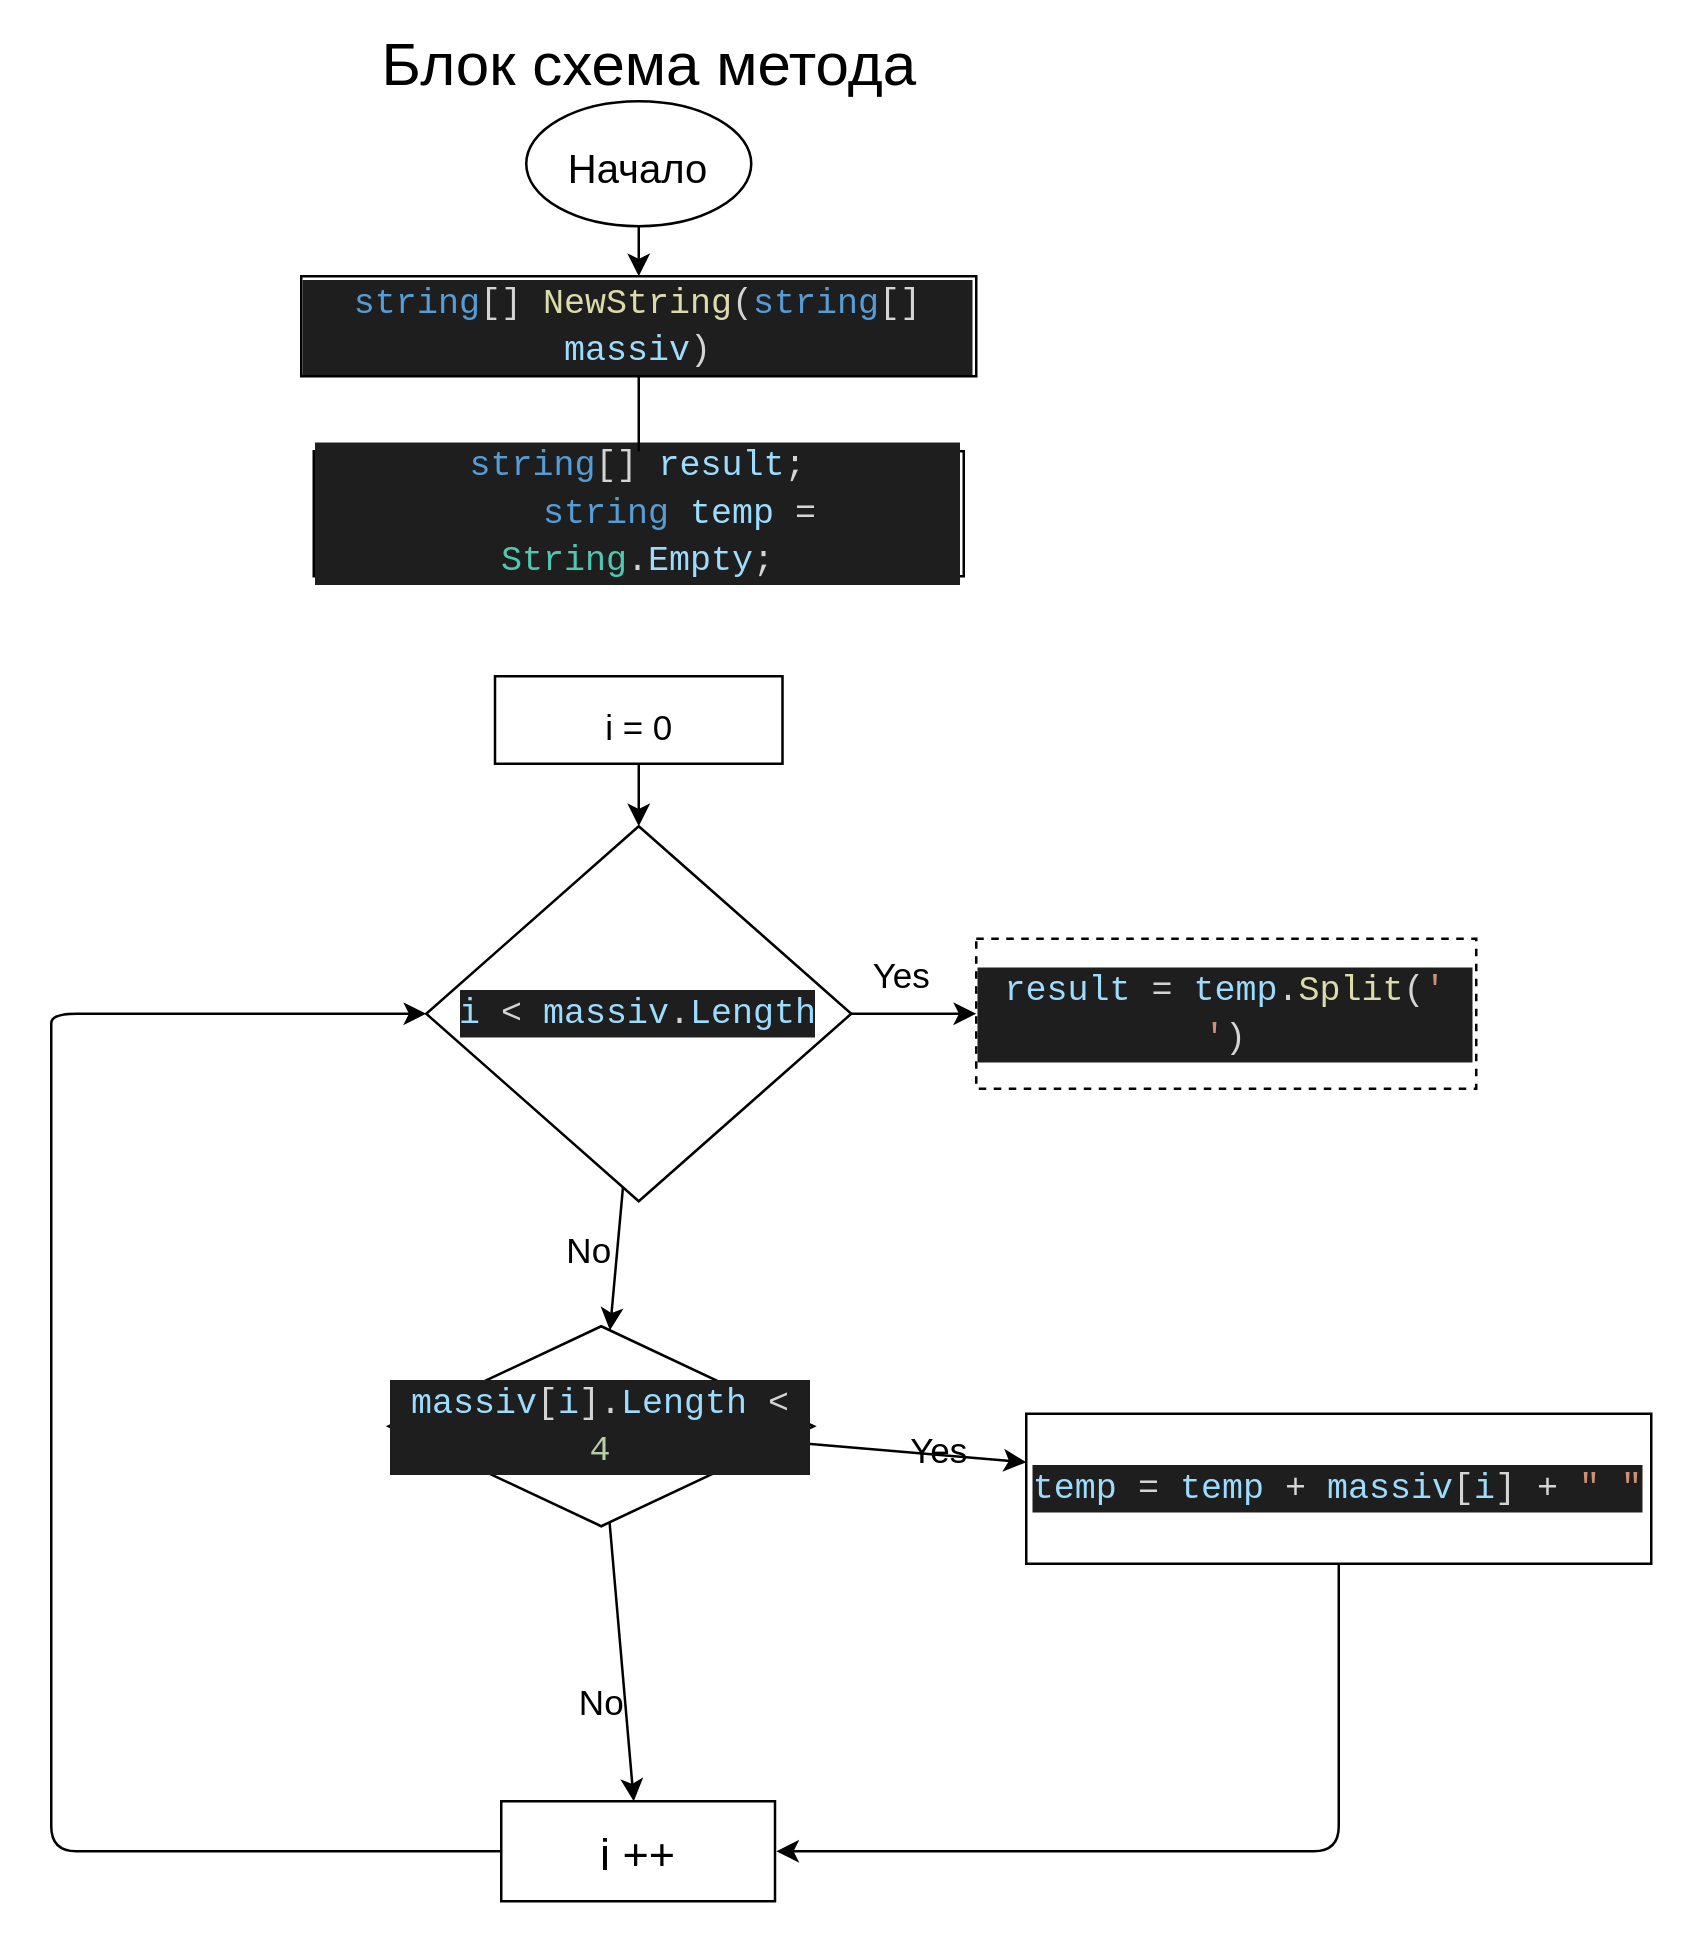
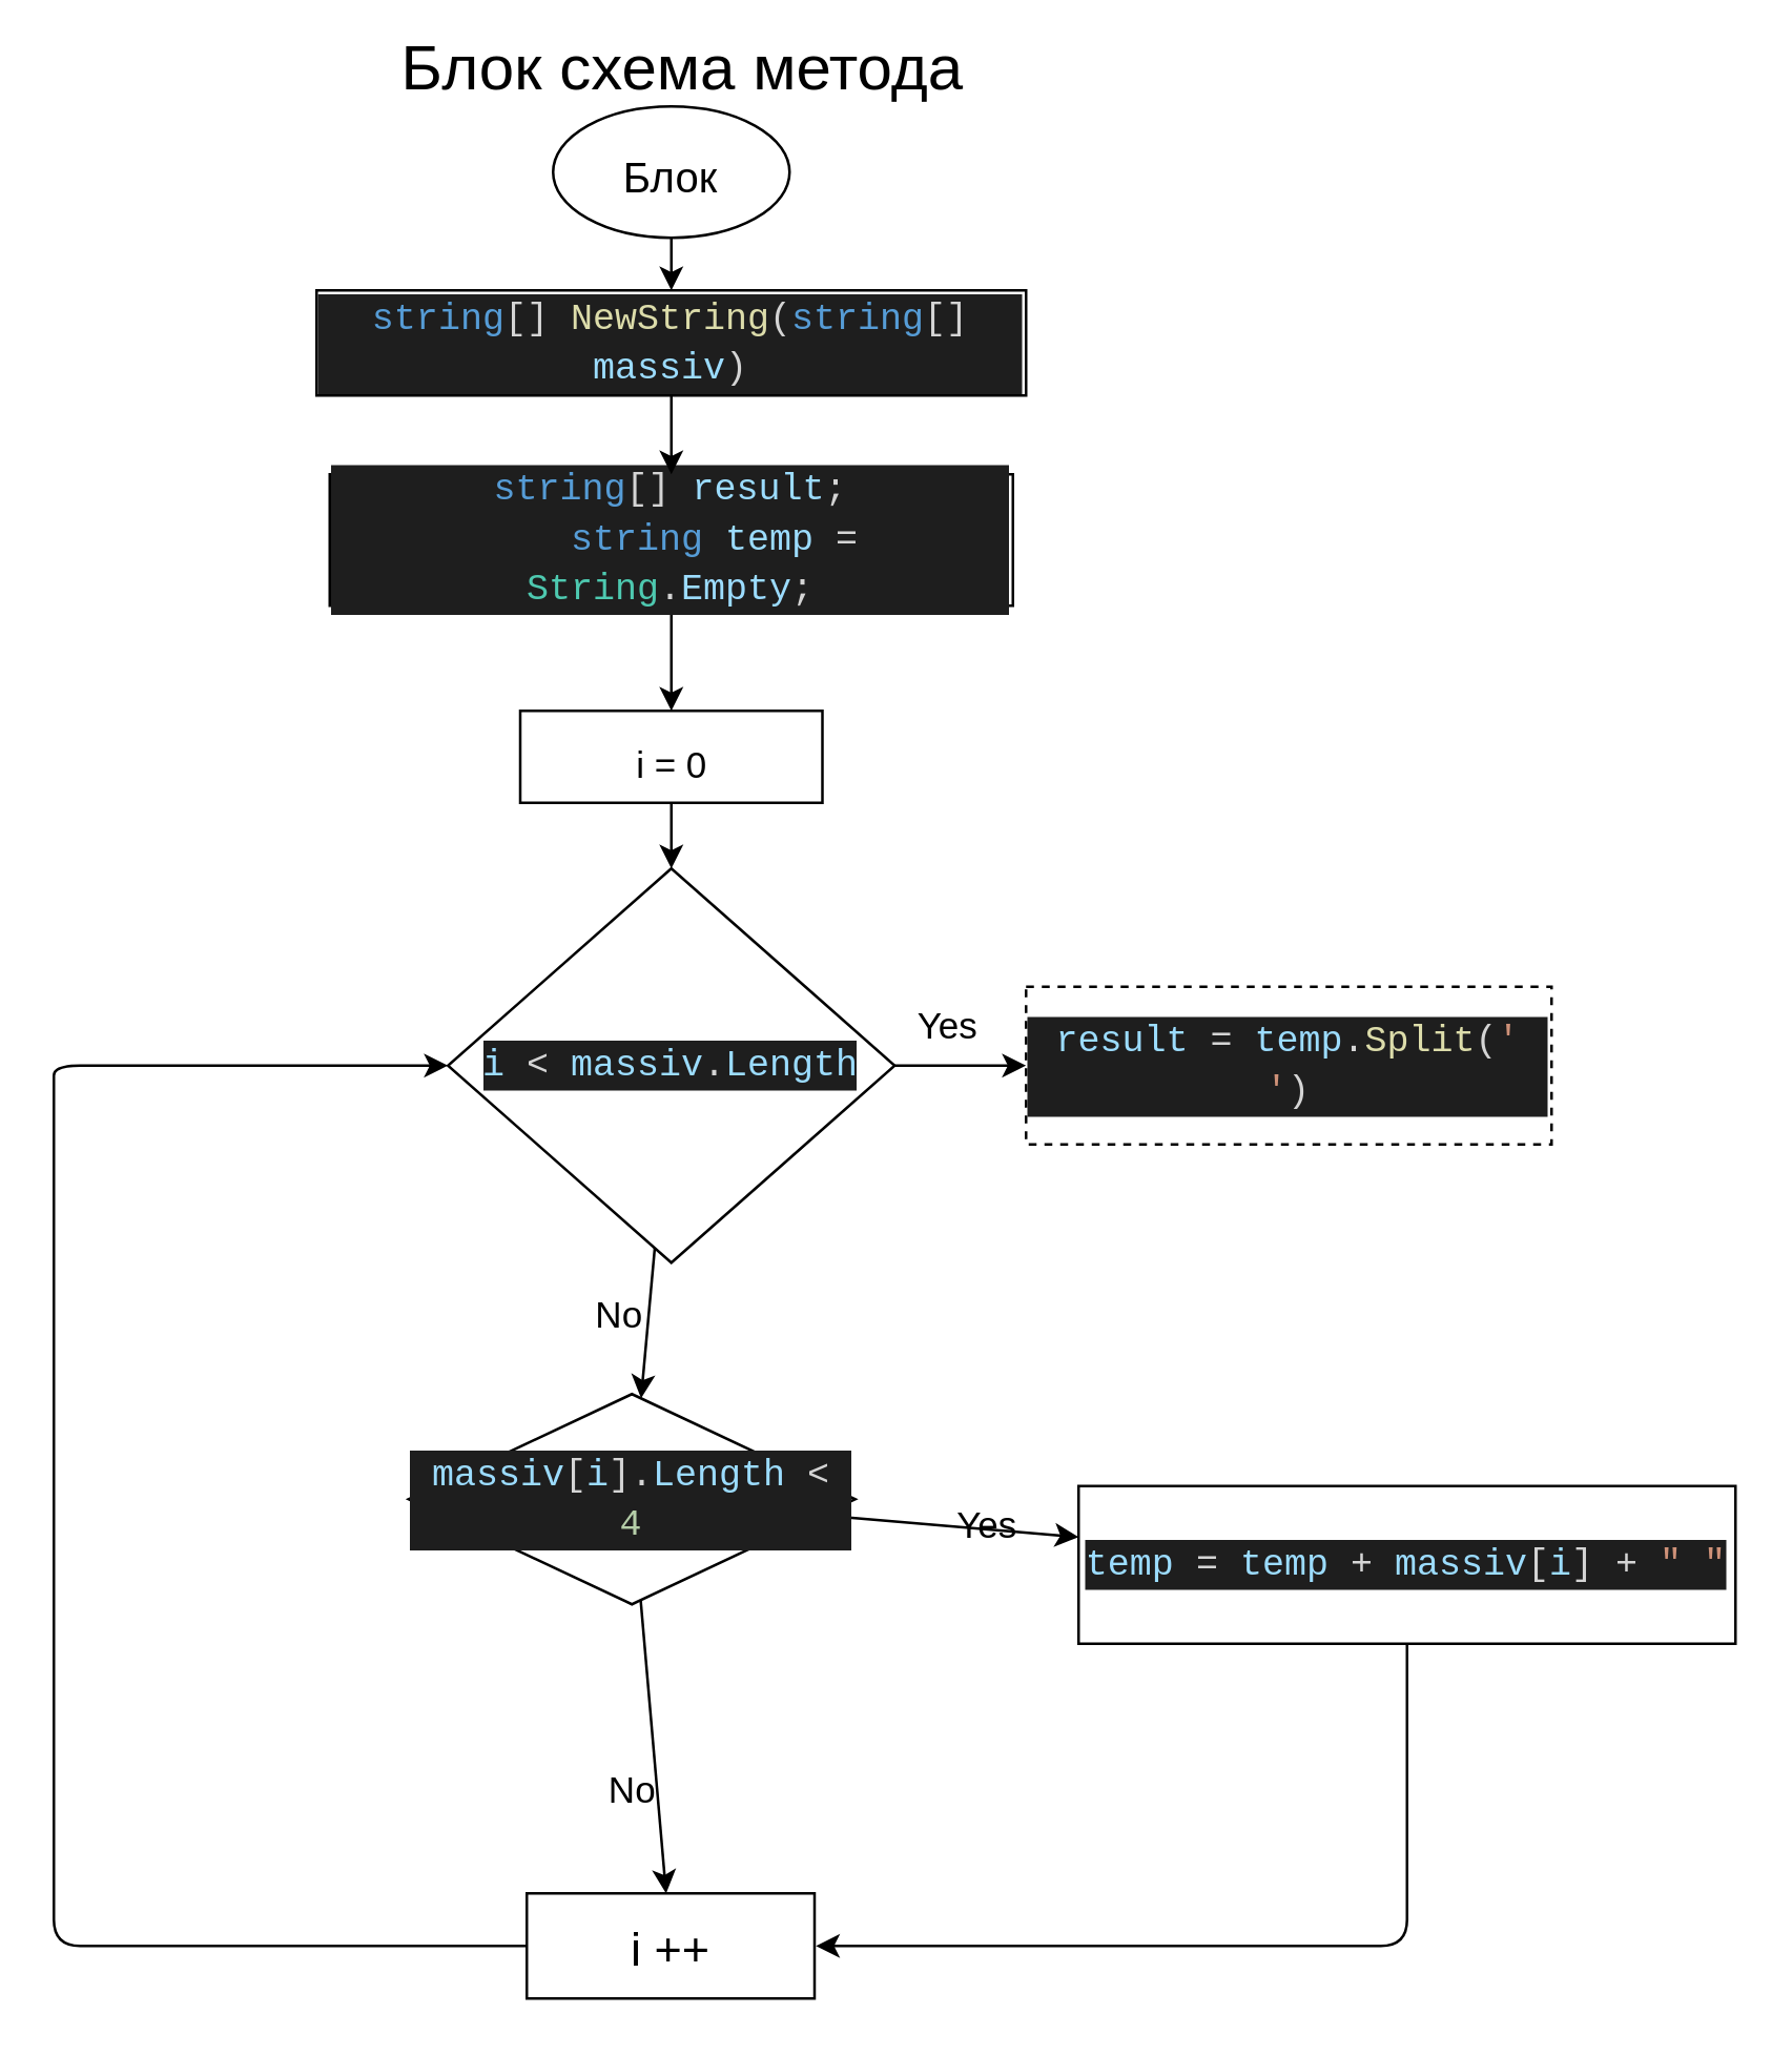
- <mxCell id="4" value="&lt;font size=&quot;3&quot;&gt;Начало&lt;/font&gt;" style="ellipse;whiteSpace=wrap;html=1;fontSize=24;" vertex="1" parent="1"><mxGeometry x="210" y="40" width="90" height="50" as="geometry" /></mxCell>
+ <mxCell id="4" value="&lt;font size=&quot;3&quot;&gt;Блок&lt;/font&gt;" style="ellipse;whiteSpace=wrap;html=1;fontSize=24;" vertex="1" parent="1"><mxGeometry x="210" y="40" width="90" height="50" as="geometry" /></mxCell>
- <mxCell id="18" value="" style="edgeStyle=none;html=1;fontSize=14;endArrow=none;" edge="1" parent="1" source="19" target="6"><mxGeometry relative="1" as="geometry" /></mxCell>
+ <mxCell id="18" value="" style="edgeStyle=none;html=1;fontSize=14;" edge="1" parent="1" source="19" target="6"><mxGeometry relative="1" as="geometry" /></mxCell>
+ <mxCell id="5" value="" style="edgeStyle=none;html=1;fontSize=12;" edge="1" parent="1" source="6" target="8"><mxGeometry relative="1" as="geometry" /></mxCell>
